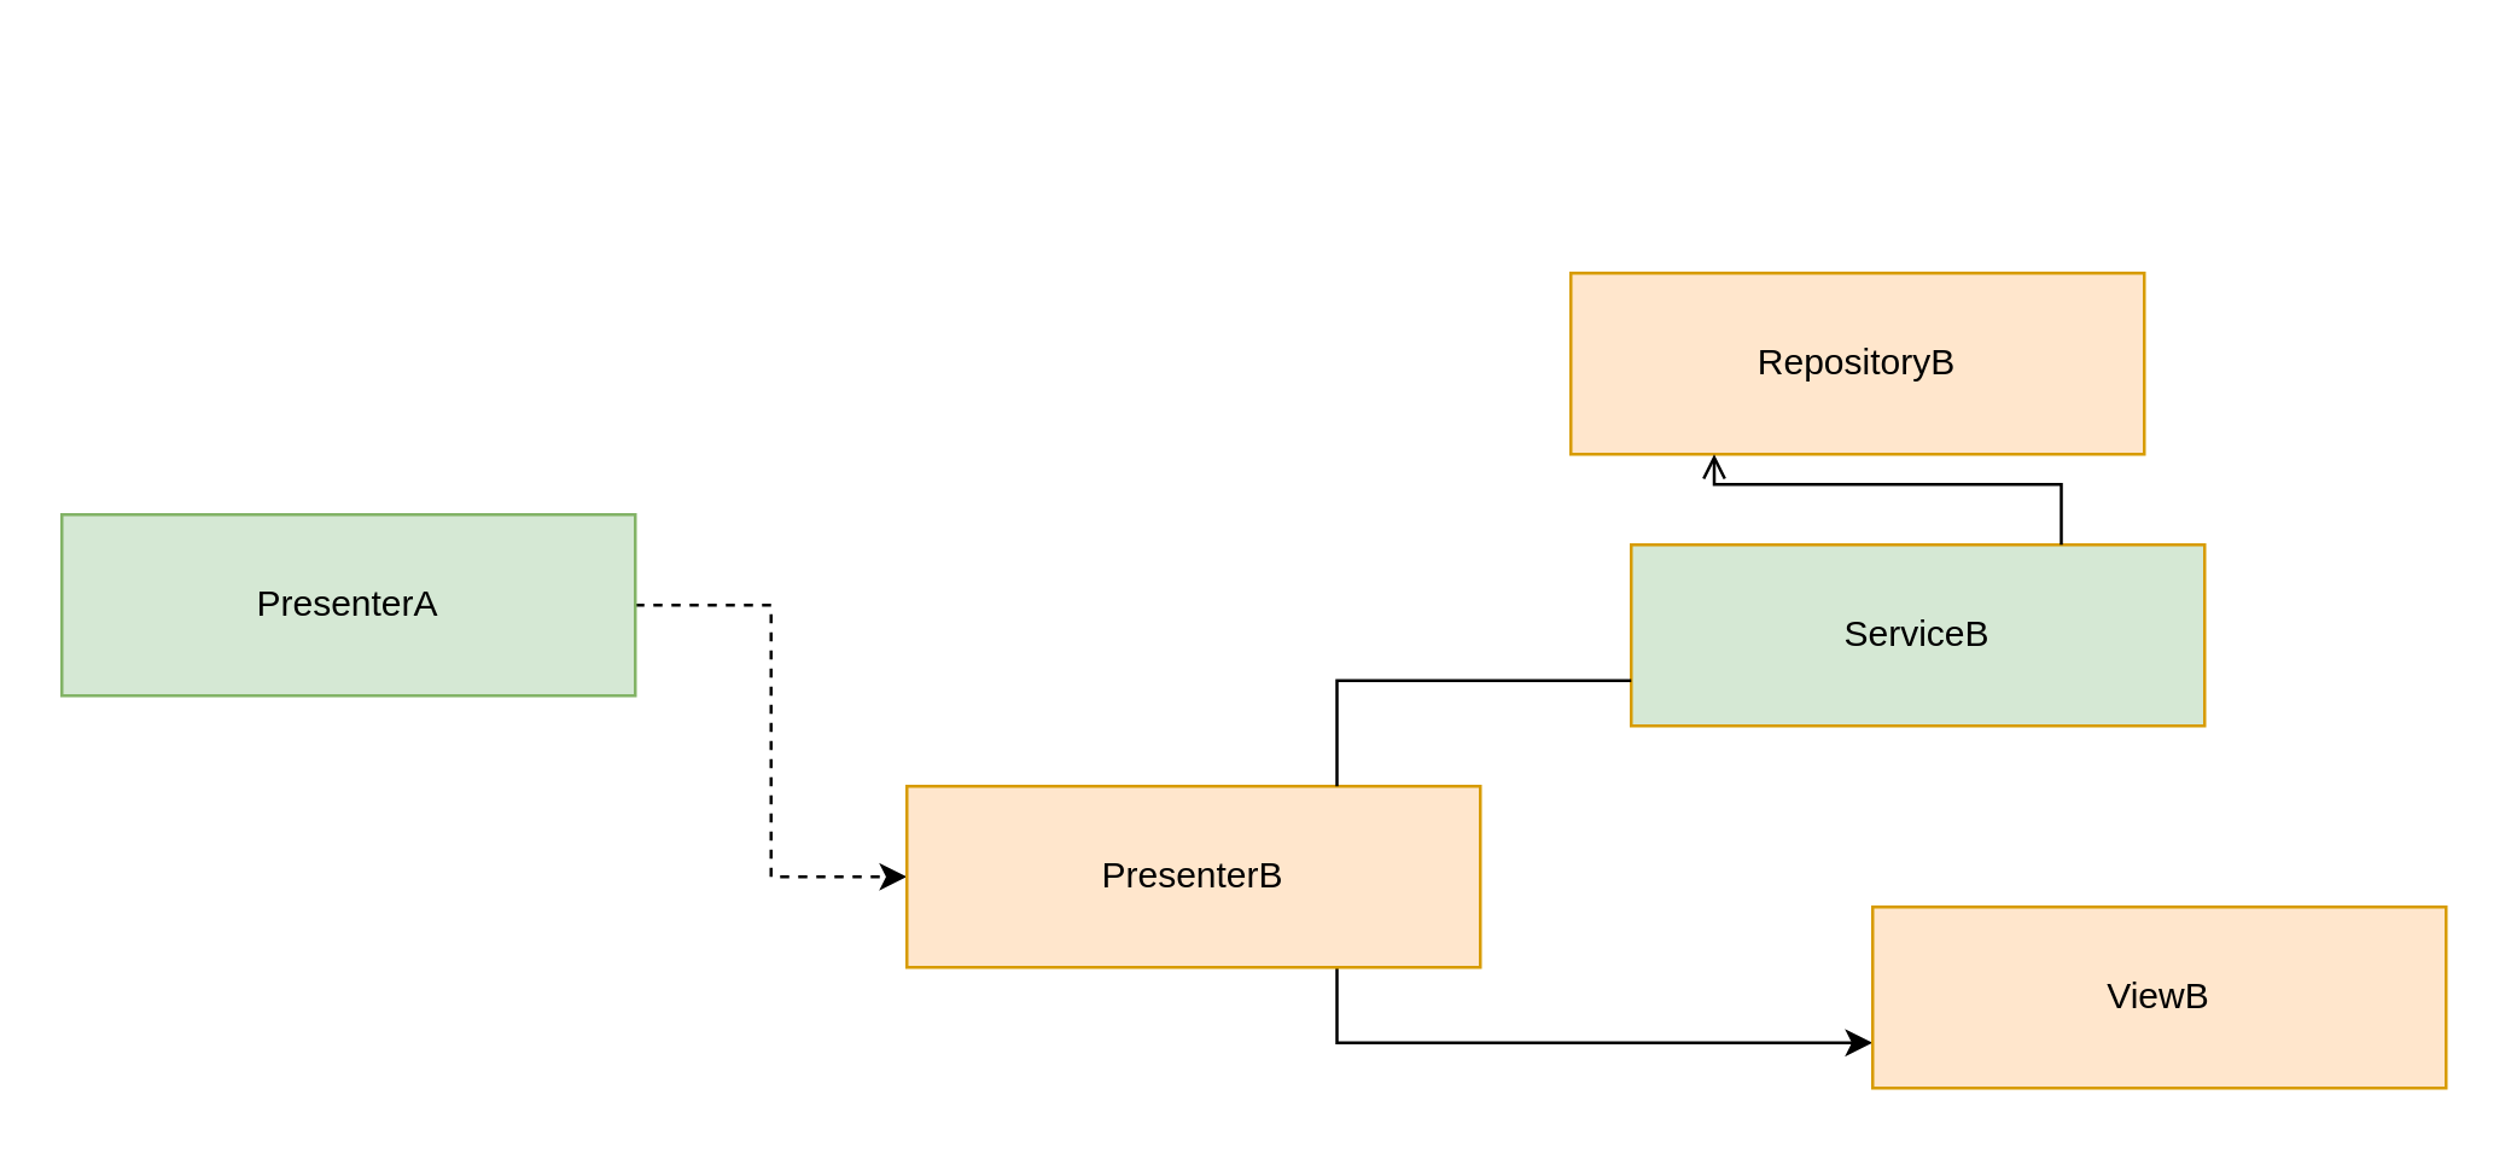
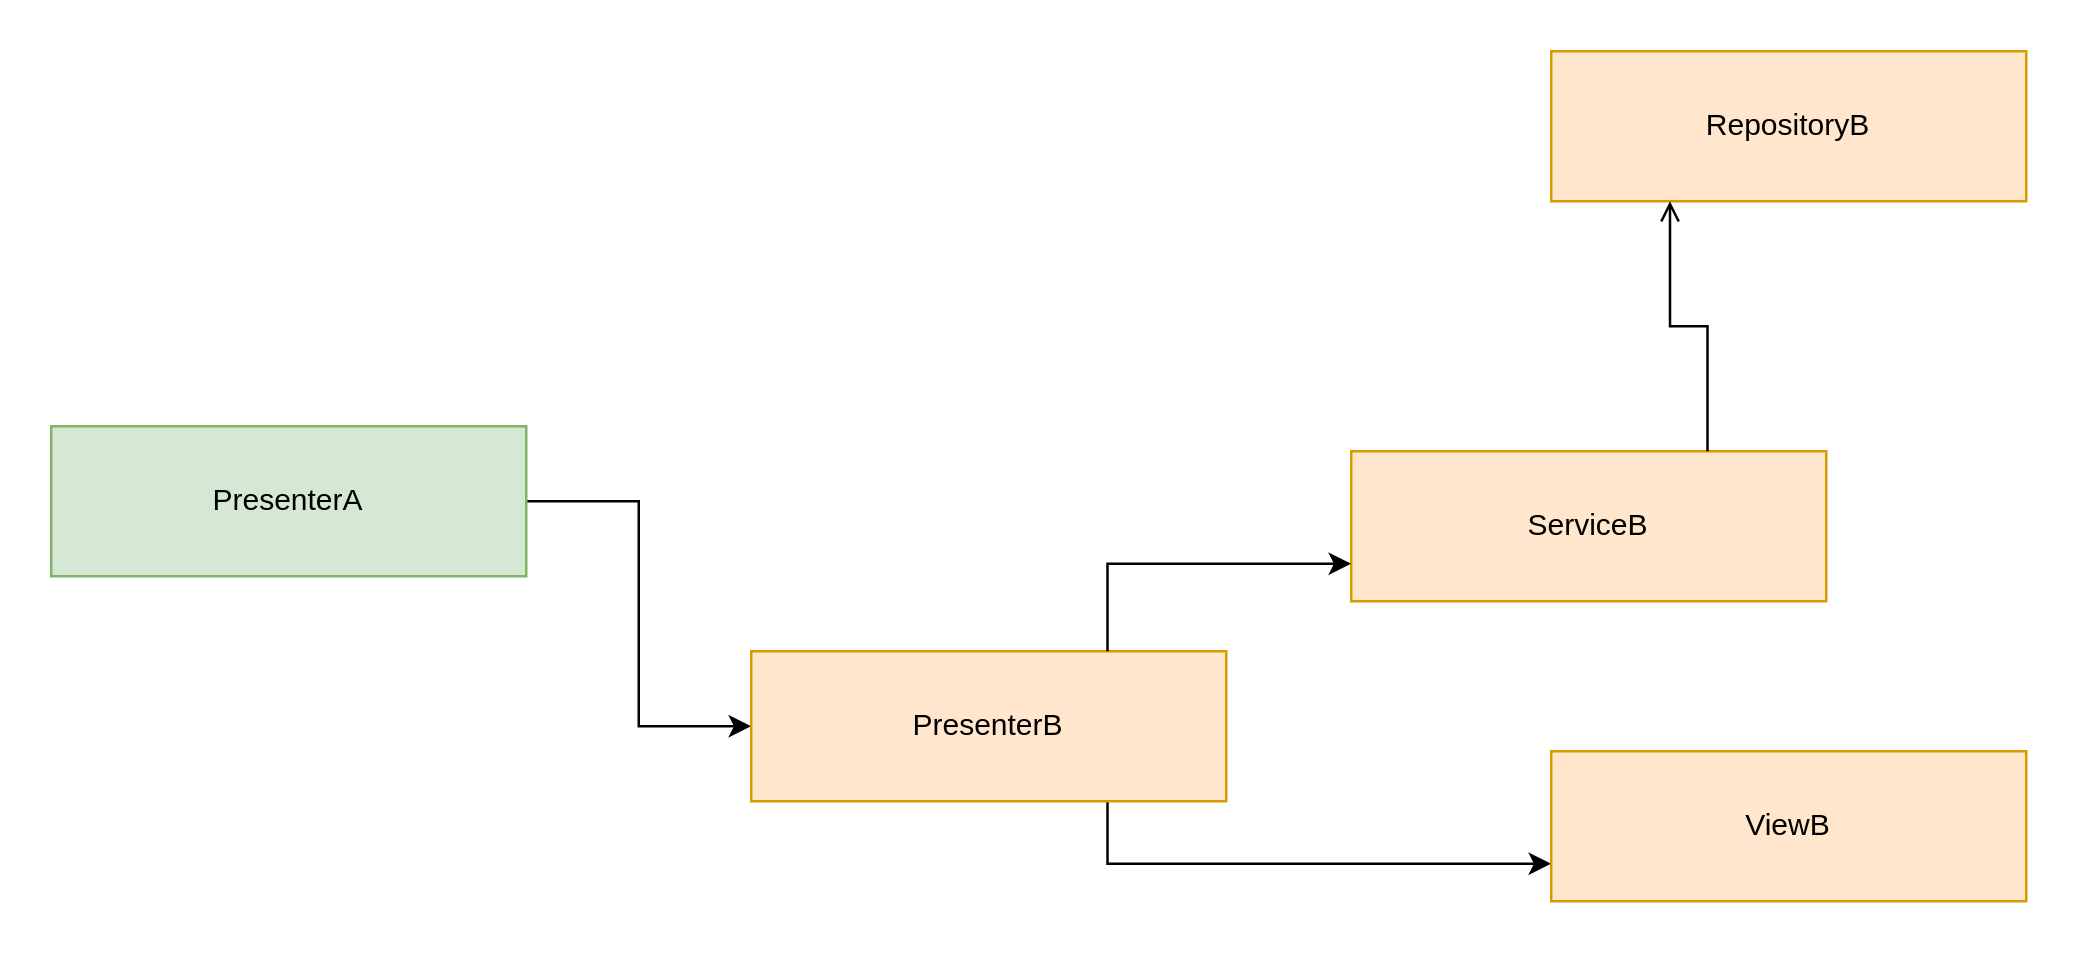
- <mxCell id="8" value="RepositoryB" style="rounded=0;whiteSpace=wrap;html=1;fillColor=#ffe6cc;strokeColor=#d79b00;" vertex="1" parent="1"><mxGeometry x="520" y="90" width="190" height="60" as="geometry" /></mxCell>
+ <mxCell id="8" value="RepositoryB" style="rounded=0;whiteSpace=wrap;html=1;fillColor=#ffe6cc;strokeColor=#d79b00;" vertex="1" parent="1"><mxGeometry x="620" y="20" width="190" height="60" as="geometry" /></mxCell>
- <mxCell id="6" value="ServiceB" style="rounded=0;whiteSpace=wrap;html=1;fillColor=#d5e8d4;strokeColor=#d79b00;" vertex="1" parent="1"><mxGeometry x="540" y="180" width="190" height="60" as="geometry" /></mxCell>
+ <mxCell id="6" value="ServiceB" style="rounded=0;whiteSpace=wrap;html=1;fillColor=#ffe6cc;strokeColor=#d79b00;" vertex="1" parent="1"><mxGeometry x="540" y="180" width="190" height="60" as="geometry" /></mxCell>
- <mxCell id="7" style="edgeStyle=orthogonalEdgeStyle;rounded=0;orthogonalLoop=1;jettySize=auto;html=1;exitX=0.75;exitY=0;exitDx=0;exitDy=0;entryX=0;entryY=0.75;entryDx=0;entryDy=0;endArrow=none;" edge="1" parent="1" source="5" target="6"><mxGeometry x="360" y="-40" as="geometry" /></mxCell>
+ <mxCell id="7" style="edgeStyle=orthogonalEdgeStyle;rounded=0;orthogonalLoop=1;jettySize=auto;html=1;exitX=0.75;exitY=0;exitDx=0;exitDy=0;entryX=0;entryY=0.75;entryDx=0;entryDy=0;" edge="1" parent="1" source="5" target="6"><mxGeometry x="360" y="-40" as="geometry" /></mxCell>
- <mxCell id="2" style="edgeStyle=orthogonalEdgeStyle;rounded=0;orthogonalLoop=1;jettySize=auto;html=1;exitX=1;exitY=0.5;exitDx=0;exitDy=0;entryX=0;entryY=0.5;entryDx=0;entryDy=0;dashed=1;" edge="1" parent="1" source="3" target="5"><mxGeometry relative="1" as="geometry" /></mxCell>
+ <mxCell id="2" style="edgeStyle=orthogonalEdgeStyle;rounded=0;orthogonalLoop=1;jettySize=auto;html=1;exitX=1;exitY=0.5;exitDx=0;exitDy=0;entryX=0;entryY=0.5;entryDx=0;entryDy=0;" edge="1" parent="1" source="3" target="5"><mxGeometry relative="1" as="geometry" /></mxCell>
